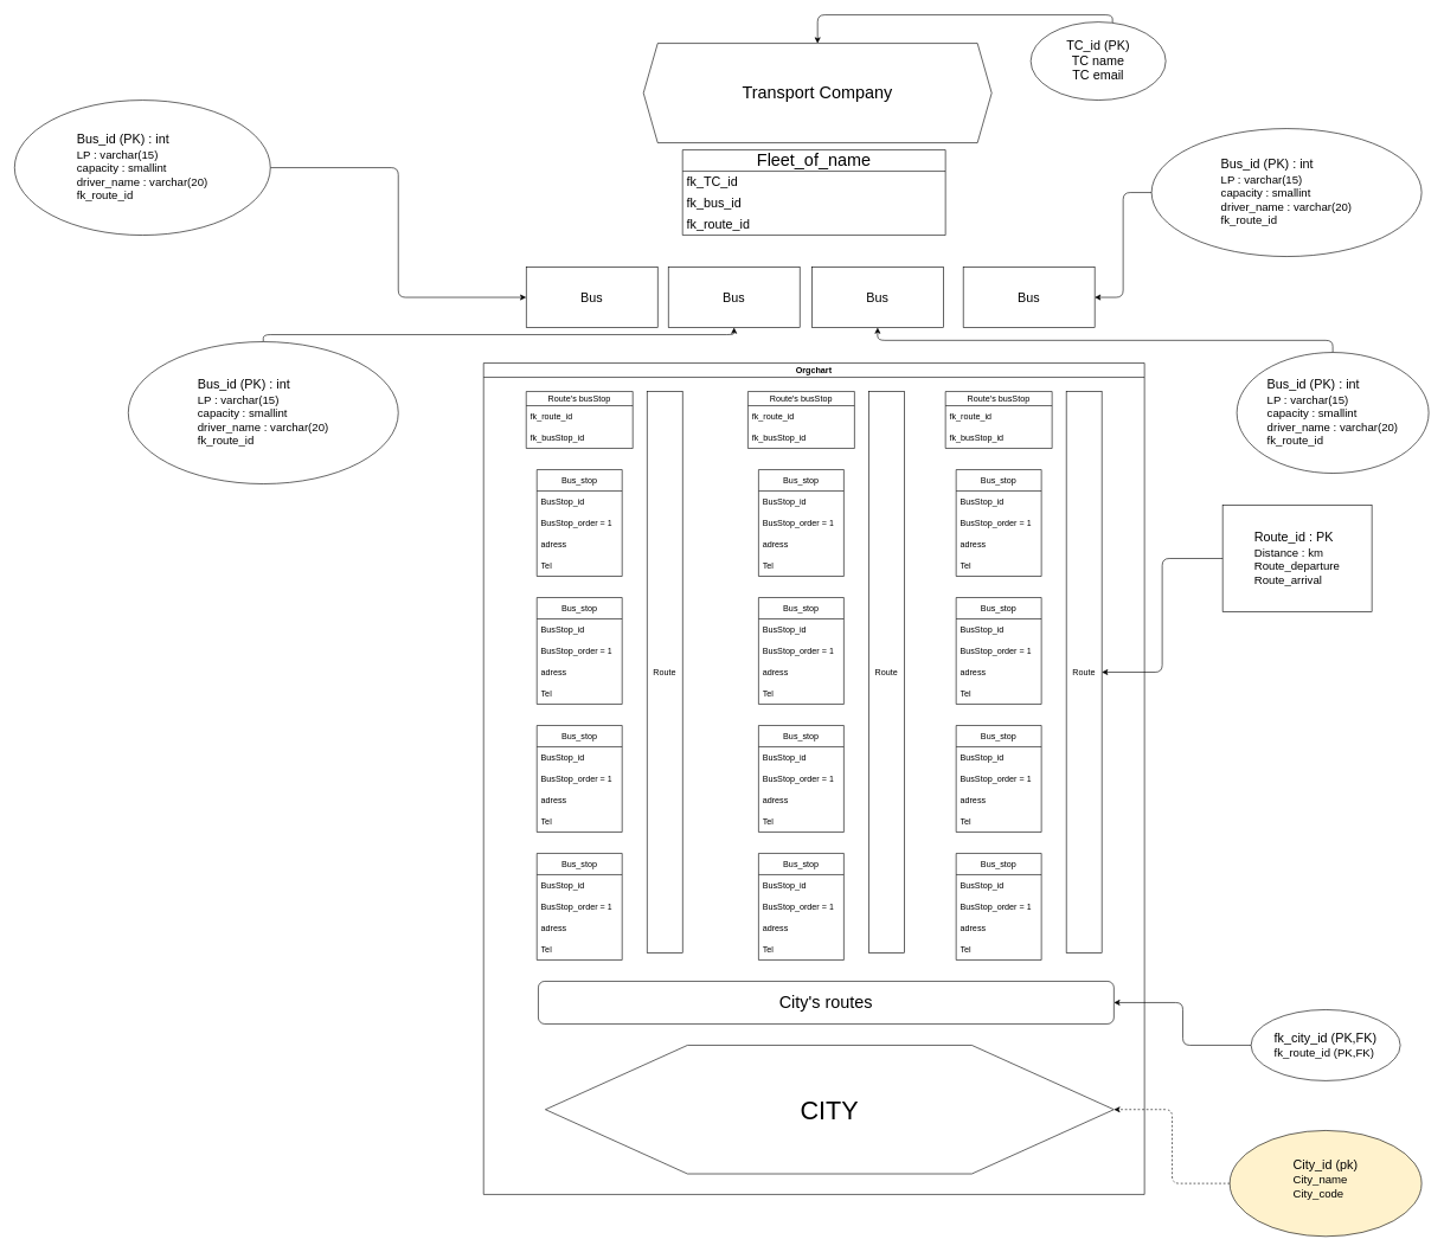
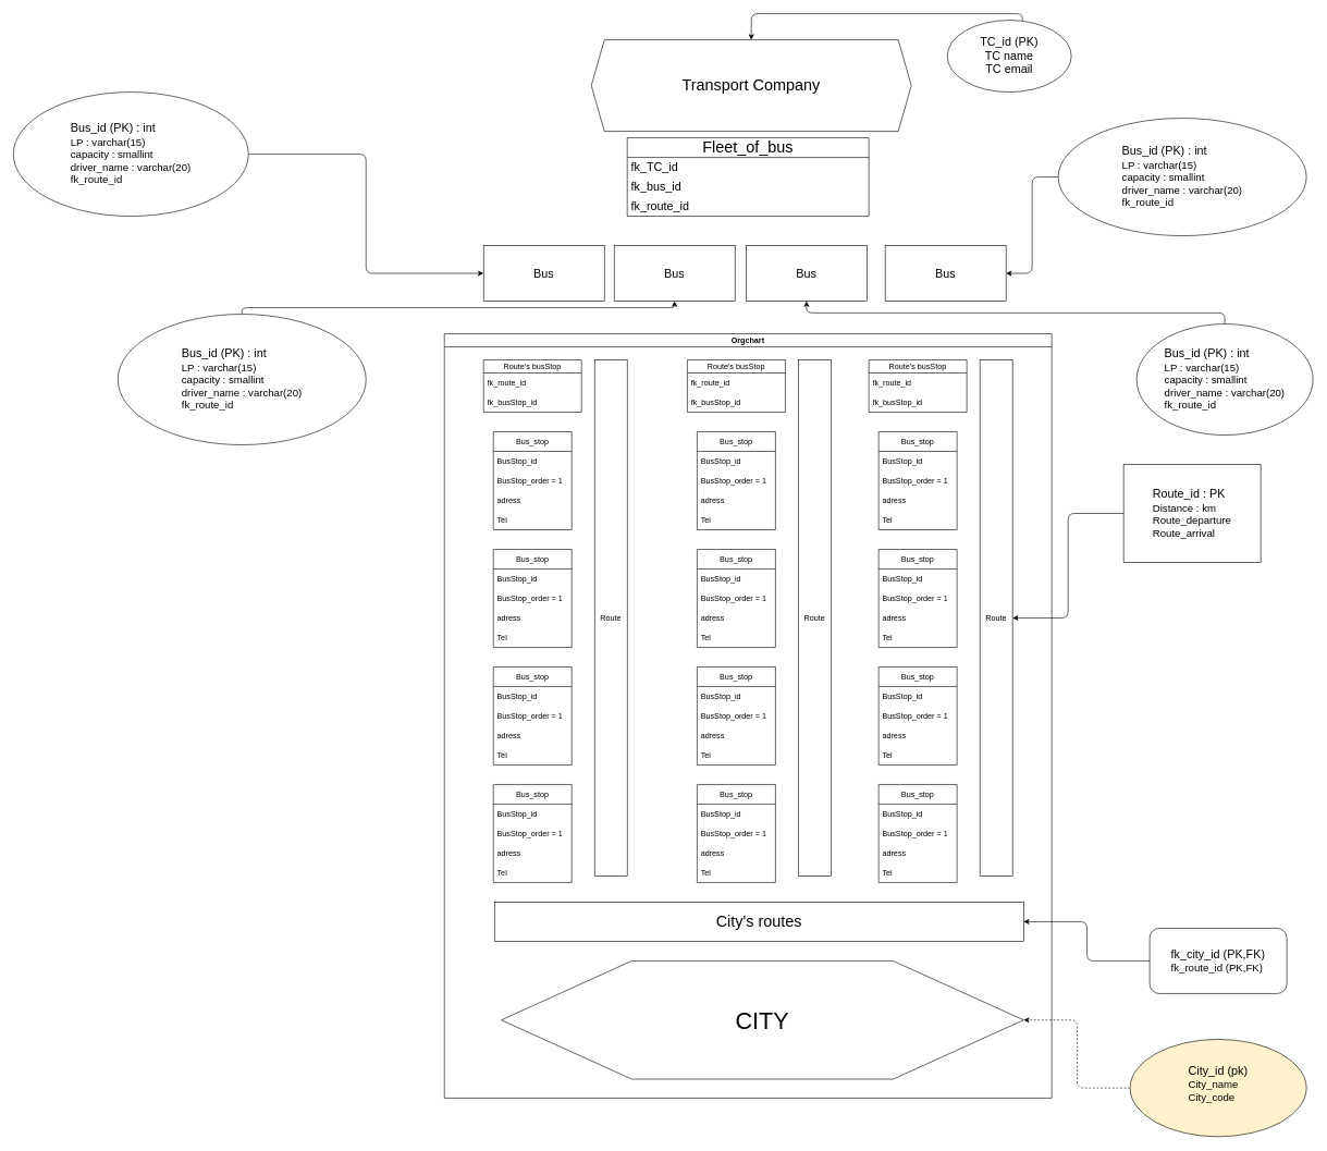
- <mxCell id="81" value="&lt;font style=&quot;font-size: 24px;&quot;&gt;Fleet_of_name&lt;/font&gt;" style="swimlane;fontStyle=0;childLayout=stackLayout;horizontal=1;startSize=30;horizontalStack=0;resizeParent=1;resizeParentMax=0;resizeLast=0;collapsible=1;marginBottom=0;whiteSpace=wrap;html=1;" parent="1" vertex="1"><mxGeometry x="960" y="210" width="370" height="120" as="geometry" /></mxCell>
+ <mxCell id="81" value="&lt;font style=&quot;font-size: 24px;&quot;&gt;Fleet_of_bus&lt;/font&gt;" style="swimlane;fontStyle=0;childLayout=stackLayout;horizontal=1;startSize=30;horizontalStack=0;resizeParent=1;resizeParentMax=0;resizeLast=0;collapsible=1;marginBottom=0;whiteSpace=wrap;html=1;" parent="1" vertex="1"><mxGeometry x="960" y="210" width="370" height="120" as="geometry" /></mxCell>
- <mxCell id="28" value="&lt;font style=&quot;font-size: 24px;&quot;&gt;City's routes&lt;/font&gt;" style="whiteSpace=wrap;html=1;rounded=1;" parent="3" vertex="1"><mxGeometry x="77" y="870" width="810" height="60" as="geometry" /></mxCell>
+ <mxCell id="28" value="&lt;font style=&quot;font-size: 24px;&quot;&gt;City's routes&lt;/font&gt;" style="rounded=0;whiteSpace=wrap;html=1;" parent="3" vertex="1"><mxGeometry x="77" y="870" width="810" height="60" as="geometry" /></mxCell>
- <mxCell id="101" value="&lt;div style=&quot;text-align: justify;&quot;&gt;&lt;font style=&quot;font-size: 18px;&quot;&gt;fk_city_id (PK,FK)&lt;/font&gt;&lt;/div&gt;&lt;div style=&quot;text-align: justify;&quot;&gt;&lt;font size=&quot;3&quot;&gt;fk_route_id (PK,FK)&lt;/font&gt;&lt;/div&gt;&lt;div style=&quot;text-align: justify;&quot;&gt;&lt;/div&gt;" style="ellipse;whiteSpace=wrap;html=1;" parent="1" vertex="1"><mxGeometry x="1760" y="1420" width="210" height="100" as="geometry" /></mxCell>
+ <mxCell id="101" value="&lt;div style=&quot;text-align: justify;&quot;&gt;&lt;font style=&quot;font-size: 18px;&quot;&gt;fk_city_id (PK,FK)&lt;/font&gt;&lt;/div&gt;&lt;div style=&quot;text-align: justify;&quot;&gt;&lt;font size=&quot;3&quot;&gt;fk_route_id (PK,FK)&lt;/font&gt;&lt;/div&gt;&lt;div style=&quot;text-align: justify;&quot;&gt;&lt;/div&gt;" style="whiteSpace=wrap;html=1;rounded=1;" parent="1" vertex="1"><mxGeometry x="1760" y="1420" width="210" height="100" as="geometry" /></mxCell>
